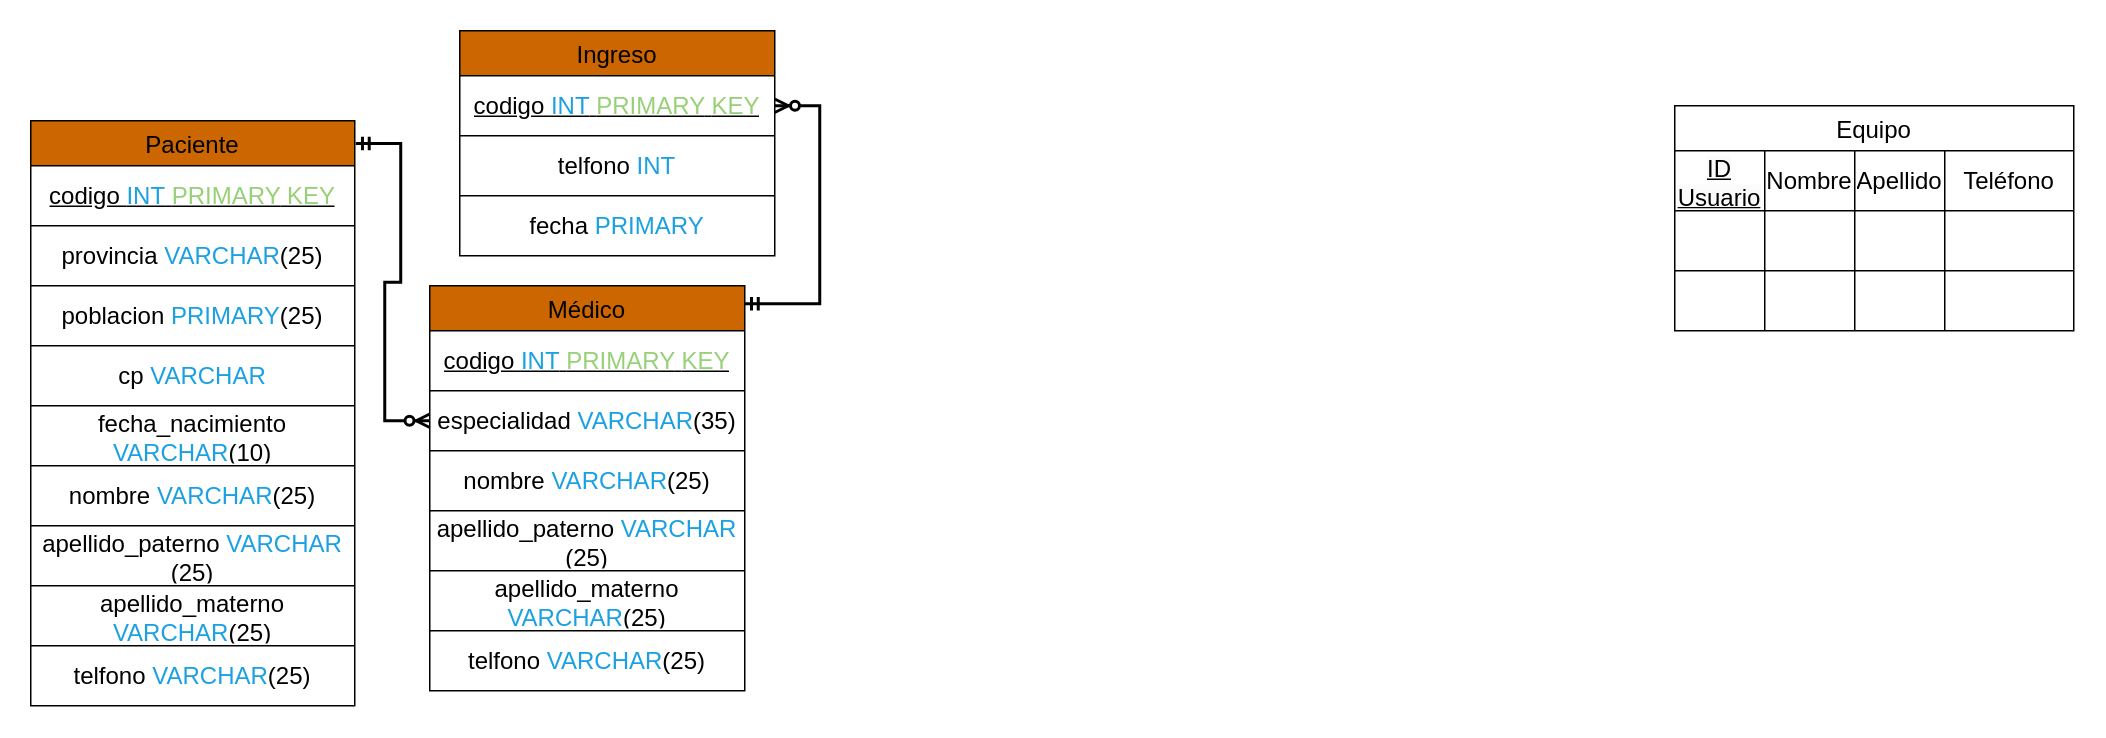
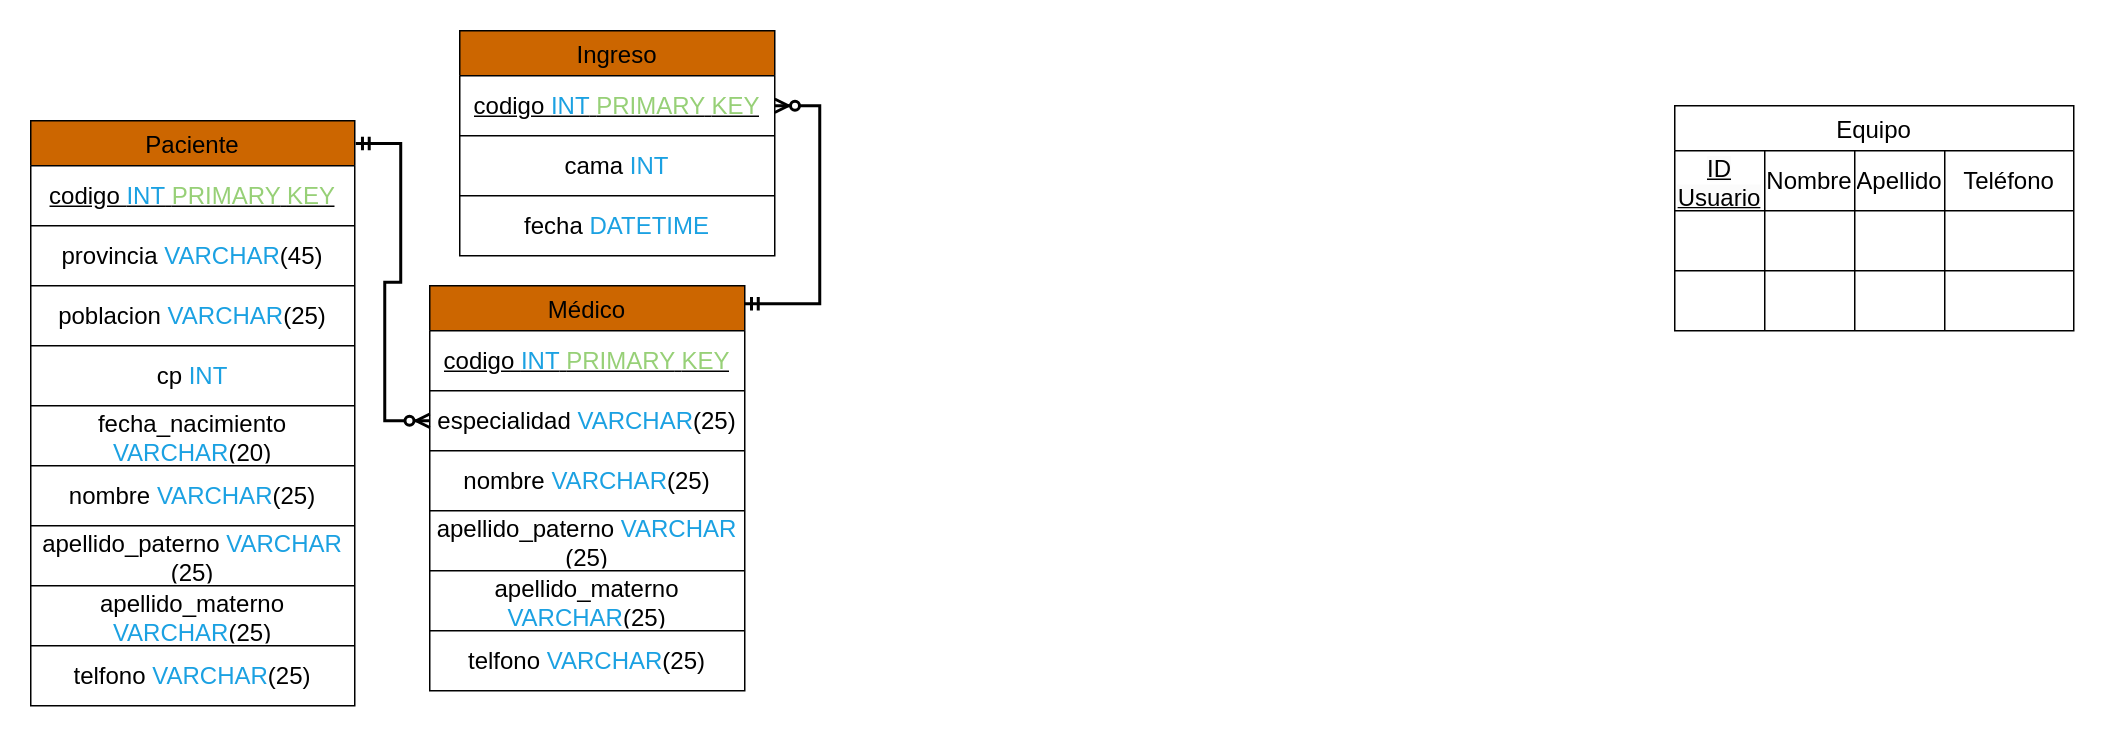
- <mxCell id="41" value="telfono &lt;font color=&quot;#1ba1e2&quot;&gt;INT&lt;/font&gt;" style="shape=partialRectangle;html=1;whiteSpace=wrap;connectable=0;strokeColor=inherit;overflow=hidden;fillColor=none;top=0;left=0;bottom=0;right=0;pointerEvents=1;fontSize=16;" vertex="1" parent="40"><mxGeometry width="210" height="40" as="geometry"><mxRectangle width="210" height="40" as="alternateBounds" /></mxGeometry></mxCell>
+ <mxCell id="41" value="cama &lt;font color=&quot;#1ba1e2&quot;&gt;INT&lt;/font&gt;" style="shape=partialRectangle;html=1;whiteSpace=wrap;connectable=0;strokeColor=inherit;overflow=hidden;fillColor=none;top=0;left=0;bottom=0;right=0;pointerEvents=1;fontSize=16;" vertex="1" parent="40"><mxGeometry width="210" height="40" as="geometry"><mxRectangle width="210" height="40" as="alternateBounds" /></mxGeometry></mxCell>
- <mxCell id="43" value="fecha &lt;font color=&quot;#1ba1e2&quot;&gt;PRIMARY&lt;/font&gt;" style="shape=partialRectangle;html=1;whiteSpace=wrap;connectable=0;strokeColor=inherit;overflow=hidden;fillColor=none;top=0;left=0;bottom=0;right=0;pointerEvents=1;fontSize=16;" vertex="1" parent="42"><mxGeometry width="210" height="40" as="geometry"><mxRectangle width="210" height="40" as="alternateBounds" /></mxGeometry></mxCell>
+ <mxCell id="43" value="fecha &lt;font color=&quot;#1ba1e2&quot;&gt;DATETIME&lt;/font&gt;" style="shape=partialRectangle;html=1;whiteSpace=wrap;connectable=0;strokeColor=inherit;overflow=hidden;fillColor=none;top=0;left=0;bottom=0;right=0;pointerEvents=1;fontSize=16;" vertex="1" parent="42"><mxGeometry width="210" height="40" as="geometry"><mxRectangle width="210" height="40" as="alternateBounds" /></mxGeometry></mxCell>
- <mxCell id="6" value="provincia &lt;font color=&quot;#1ba1e2&quot;&gt;VARCHAR&lt;/font&gt;(25)" style="shape=partialRectangle;html=1;whiteSpace=wrap;connectable=0;strokeColor=inherit;overflow=hidden;fillColor=none;top=0;left=0;bottom=0;right=0;pointerEvents=1;fontSize=16;" parent="5" vertex="1"><mxGeometry width="216" height="40" as="geometry"><mxRectangle width="216" height="40" as="alternateBounds" /></mxGeometry></mxCell>
+ <mxCell id="6" value="provincia &lt;font color=&quot;#1ba1e2&quot;&gt;VARCHAR&lt;/font&gt;(45)" style="shape=partialRectangle;html=1;whiteSpace=wrap;connectable=0;strokeColor=inherit;overflow=hidden;fillColor=none;top=0;left=0;bottom=0;right=0;pointerEvents=1;fontSize=16;" parent="5" vertex="1"><mxGeometry width="216" height="40" as="geometry"><mxRectangle width="216" height="40" as="alternateBounds" /></mxGeometry></mxCell>
- <mxCell id="8" value="poblacion &lt;font color=&quot;#1ba1e2&quot;&gt;PRIMARY&lt;/font&gt;(25)" style="shape=partialRectangle;html=1;whiteSpace=wrap;connectable=0;strokeColor=inherit;overflow=hidden;fillColor=none;top=0;left=0;bottom=0;right=0;pointerEvents=1;fontSize=16;" vertex="1" parent="7"><mxGeometry width="216" height="40" as="geometry"><mxRectangle width="216" height="40" as="alternateBounds" /></mxGeometry></mxCell>
+ <mxCell id="8" value="poblacion &lt;font color=&quot;#1ba1e2&quot;&gt;VARCHAR&lt;/font&gt;(25)" style="shape=partialRectangle;html=1;whiteSpace=wrap;connectable=0;strokeColor=inherit;overflow=hidden;fillColor=none;top=0;left=0;bottom=0;right=0;pointerEvents=1;fontSize=16;" vertex="1" parent="7"><mxGeometry width="216" height="40" as="geometry"><mxRectangle width="216" height="40" as="alternateBounds" /></mxGeometry></mxCell>
- <mxCell id="10" value="cp &lt;font color=&quot;#1ba1e2&quot;&gt;VARCHAR&lt;/font&gt;" style="shape=partialRectangle;html=1;whiteSpace=wrap;connectable=0;strokeColor=inherit;overflow=hidden;fillColor=none;top=0;left=0;bottom=0;right=0;pointerEvents=1;fontSize=16;" vertex="1" parent="9"><mxGeometry width="216" height="40" as="geometry"><mxRectangle width="216" height="40" as="alternateBounds" /></mxGeometry></mxCell>
+ <mxCell id="10" value="cp &lt;font color=&quot;#1ba1e2&quot;&gt;INT&lt;/font&gt;" style="shape=partialRectangle;html=1;whiteSpace=wrap;connectable=0;strokeColor=inherit;overflow=hidden;fillColor=none;top=0;left=0;bottom=0;right=0;pointerEvents=1;fontSize=16;" vertex="1" parent="9"><mxGeometry width="216" height="40" as="geometry"><mxRectangle width="216" height="40" as="alternateBounds" /></mxGeometry></mxCell>
- <mxCell id="48" value="especialidad &lt;font color=&quot;#1ba1e2&quot;&gt;VARCHAR&lt;/font&gt;(35)" style="shape=partialRectangle;html=1;whiteSpace=wrap;connectable=0;strokeColor=inherit;overflow=hidden;fillColor=none;top=0;left=0;bottom=0;right=0;pointerEvents=1;fontSize=16;" vertex="1" parent="47"><mxGeometry width="210" height="40" as="geometry"><mxRectangle width="210" height="40" as="alternateBounds" /></mxGeometry></mxCell>
+ <mxCell id="48" value="especialidad &lt;font color=&quot;#1ba1e2&quot;&gt;VARCHAR&lt;/font&gt;(25)" style="shape=partialRectangle;html=1;whiteSpace=wrap;connectable=0;strokeColor=inherit;overflow=hidden;fillColor=none;top=0;left=0;bottom=0;right=0;pointerEvents=1;fontSize=16;" vertex="1" parent="47"><mxGeometry width="210" height="40" as="geometry"><mxRectangle width="210" height="40" as="alternateBounds" /></mxGeometry></mxCell>
- <mxCell id="12" value="fecha_nacimiento &lt;font color=&quot;#1ba1e2&quot;&gt;VARCHAR&lt;/font&gt;(10)" style="shape=partialRectangle;html=1;whiteSpace=wrap;connectable=0;strokeColor=inherit;overflow=hidden;fillColor=none;top=0;left=0;bottom=0;right=0;pointerEvents=1;fontSize=16;" parent="11" vertex="1"><mxGeometry width="216" height="40" as="geometry"><mxRectangle width="216" height="40" as="alternateBounds" /></mxGeometry></mxCell>
+ <mxCell id="12" value="fecha_nacimiento &lt;font color=&quot;#1ba1e2&quot;&gt;VARCHAR&lt;/font&gt;(20)" style="shape=partialRectangle;html=1;whiteSpace=wrap;connectable=0;strokeColor=inherit;overflow=hidden;fillColor=none;top=0;left=0;bottom=0;right=0;pointerEvents=1;fontSize=16;" parent="11" vertex="1"><mxGeometry width="216" height="40" as="geometry"><mxRectangle width="216" height="40" as="alternateBounds" /></mxGeometry></mxCell>
